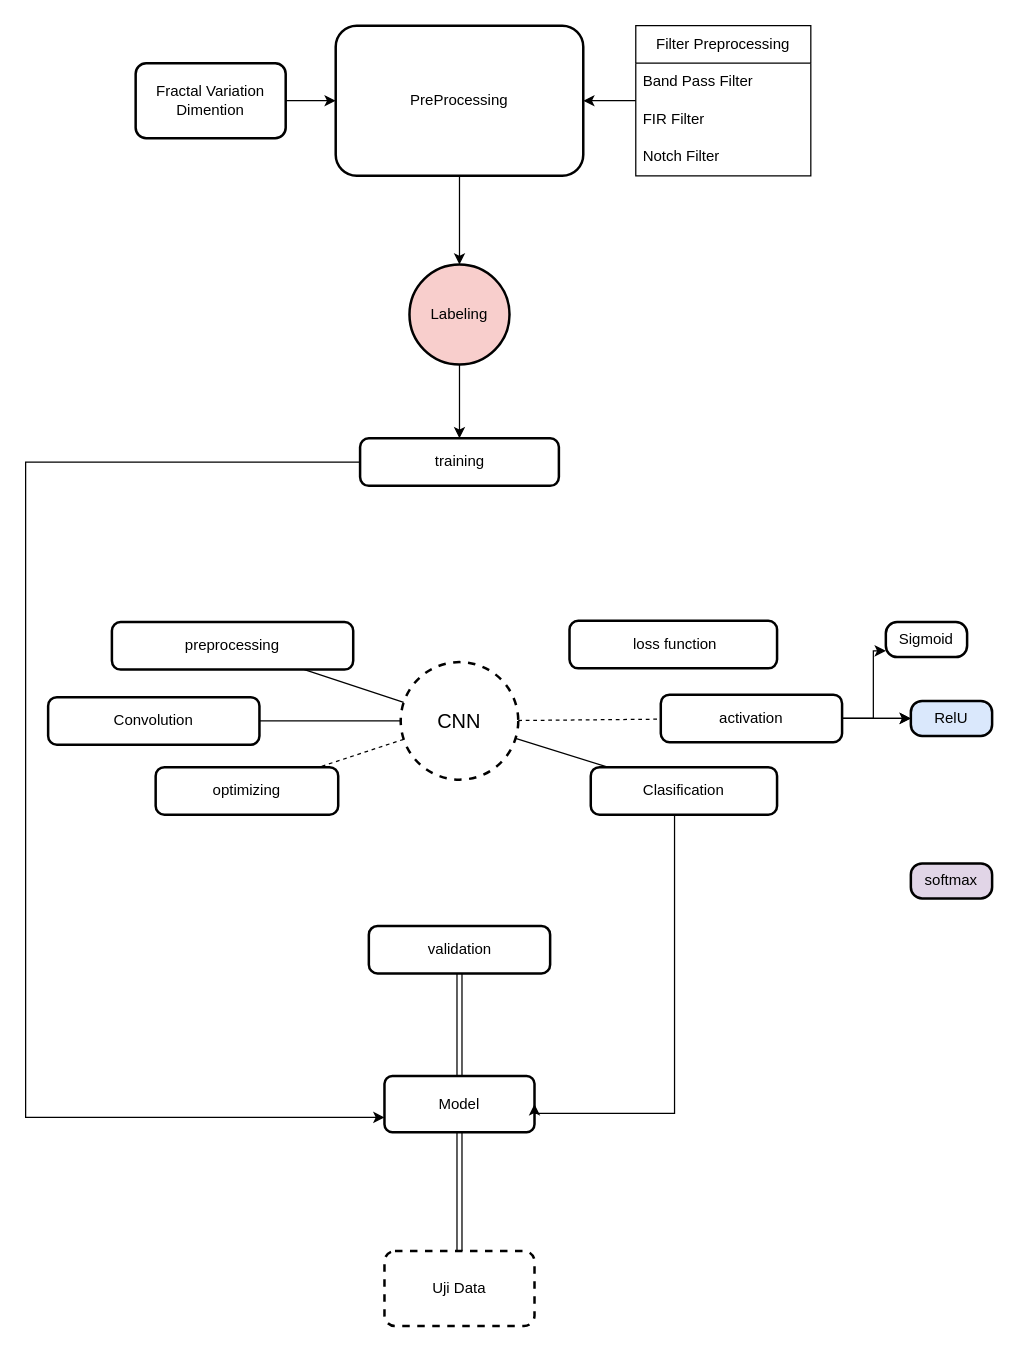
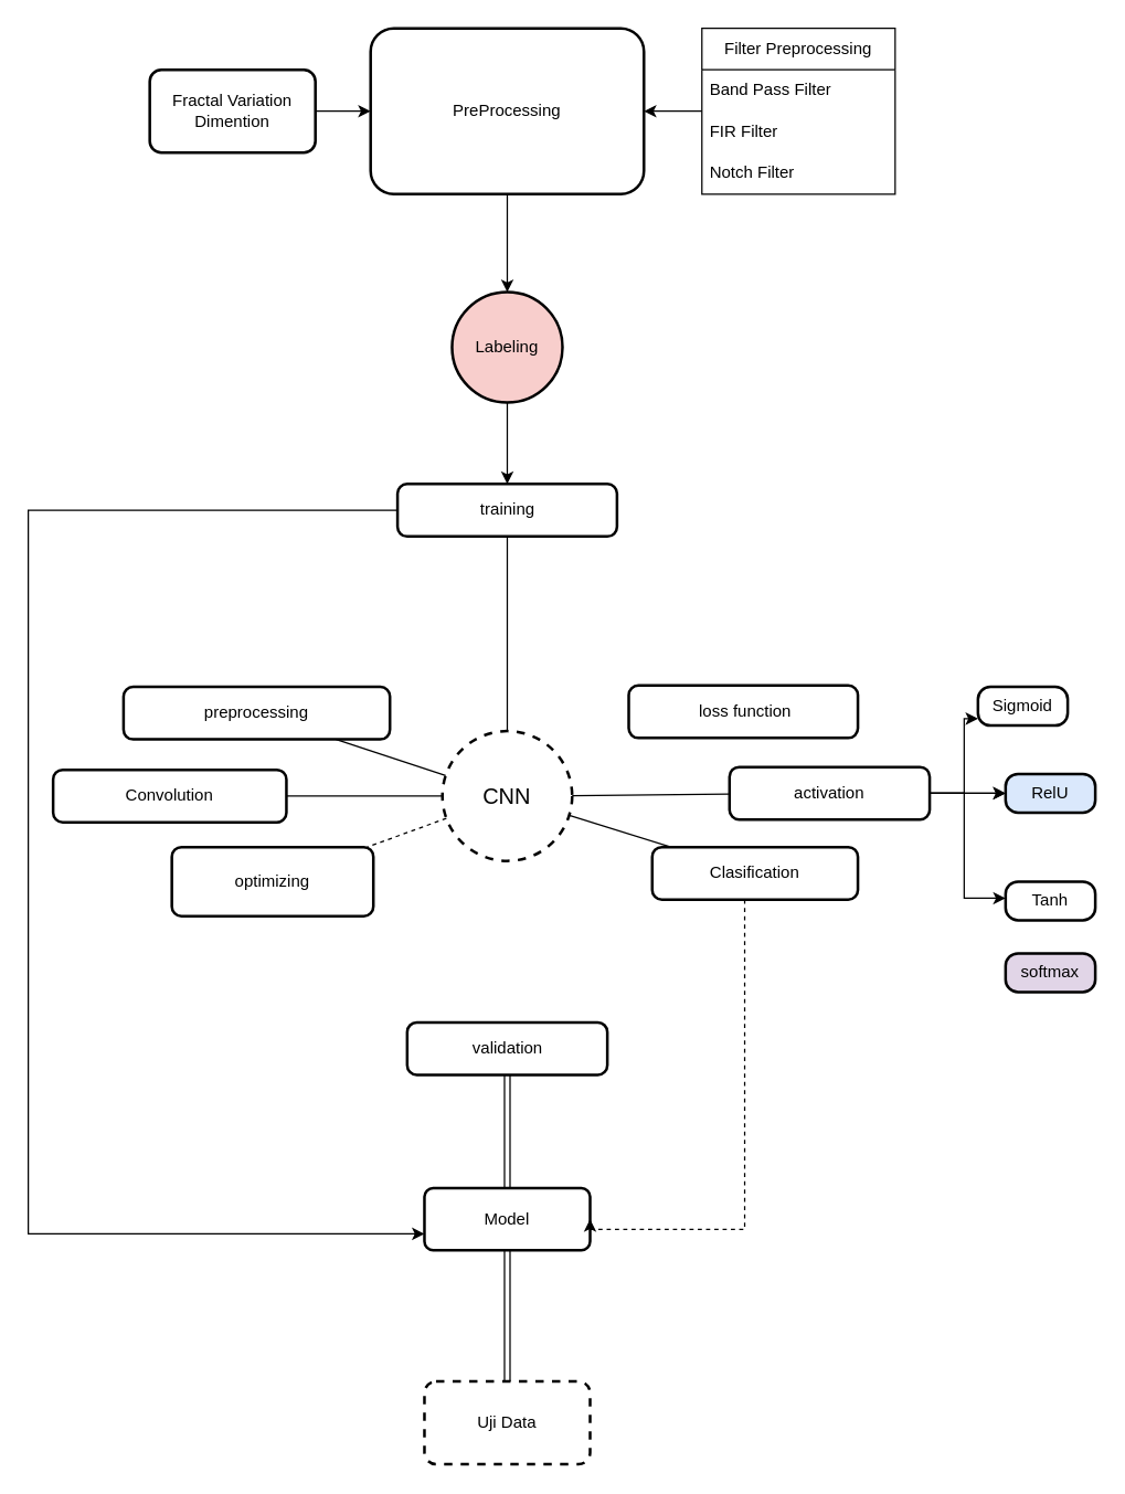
+ <mxCell id="15" style="endArrow=none" parent="2" source="3" target="9" edge="1"><mxGeometry relative="1" as="geometry" /></mxCell>
- <mxCell id="13" style="endArrow=none;dashed=1;" parent="2" source="3" target="5" edge="1"><mxGeometry relative="1" as="geometry" /></mxCell>
+ <mxCell id="13" style="endArrow=none" parent="2" source="3" target="5" edge="1"><mxGeometry relative="1" as="geometry" /></mxCell>
+ <mxCell id="26" value="" style="edgeStyle=orthogonalEdgeStyle;rounded=0;orthogonalLoop=1;jettySize=auto;html=1;exitX=1;exitY=0.5;exitDx=0;exitDy=0;entryX=0;entryY=0.429;entryDx=0;entryDy=0;entryPerimeter=0;" parent="2" source="5" target="27" edge="1"><mxGeometry relative="1" as="geometry"><mxPoint x="698" y="439" as="targetPoint" /><Array as="points"><mxPoint x="678" y="363" /><mxPoint x="678" y="439" /></Array></mxGeometry></mxCell>
- <mxCell id="11" value="optimizing" style="rounded=1;absoluteArcSize=1;arcSize=14;whiteSpace=wrap;strokeWidth=2;" parent="2" vertex="1"><mxGeometry x="104" y="402" width="146" height="38" as="geometry" /></mxCell>
+ <mxCell id="11" value="optimizing" style="rounded=1;absoluteArcSize=1;arcSize=14;whiteSpace=wrap;strokeWidth=2;" parent="2" vertex="1"><mxGeometry x="104" y="402" width="146" height="50" as="geometry" /></mxCell>
+ <mxCell id="27" value="Tanh" style="rounded=1;absoluteArcSize=1;arcSize=18;whiteSpace=wrap;strokeWidth=2;" parent="2" vertex="1"><mxGeometry x="708" y="427" width="65" height="28" as="geometry" /></mxCell>
- <mxCell id="22" style="edgeStyle=orthogonalEdgeStyle;rounded=0;orthogonalLoop=1;jettySize=auto;html=1;entryX=1;entryY=0.5;entryDx=0;entryDy=0;" parent="2" source="7" target="20" edge="1"><mxGeometry relative="1" as="geometry"><mxPoint x="528" y="459" as="sourcePoint" /><mxPoint x="458" y="719" as="targetPoint" /><Array as="points"><mxPoint x="519" y="679" /></Array></mxGeometry></mxCell>
+ <mxCell id="22" style="edgeStyle=orthogonalEdgeStyle;rounded=0;orthogonalLoop=1;jettySize=auto;html=1;entryX=1;entryY=0.5;entryDx=0;entryDy=0;dashed=1;" parent="2" source="7" target="20" edge="1"><mxGeometry relative="1" as="geometry"><mxPoint x="528" y="459" as="sourcePoint" /><mxPoint x="458" y="719" as="targetPoint" /><Array as="points"><mxPoint x="519" y="679" /></Array></mxGeometry></mxCell>
